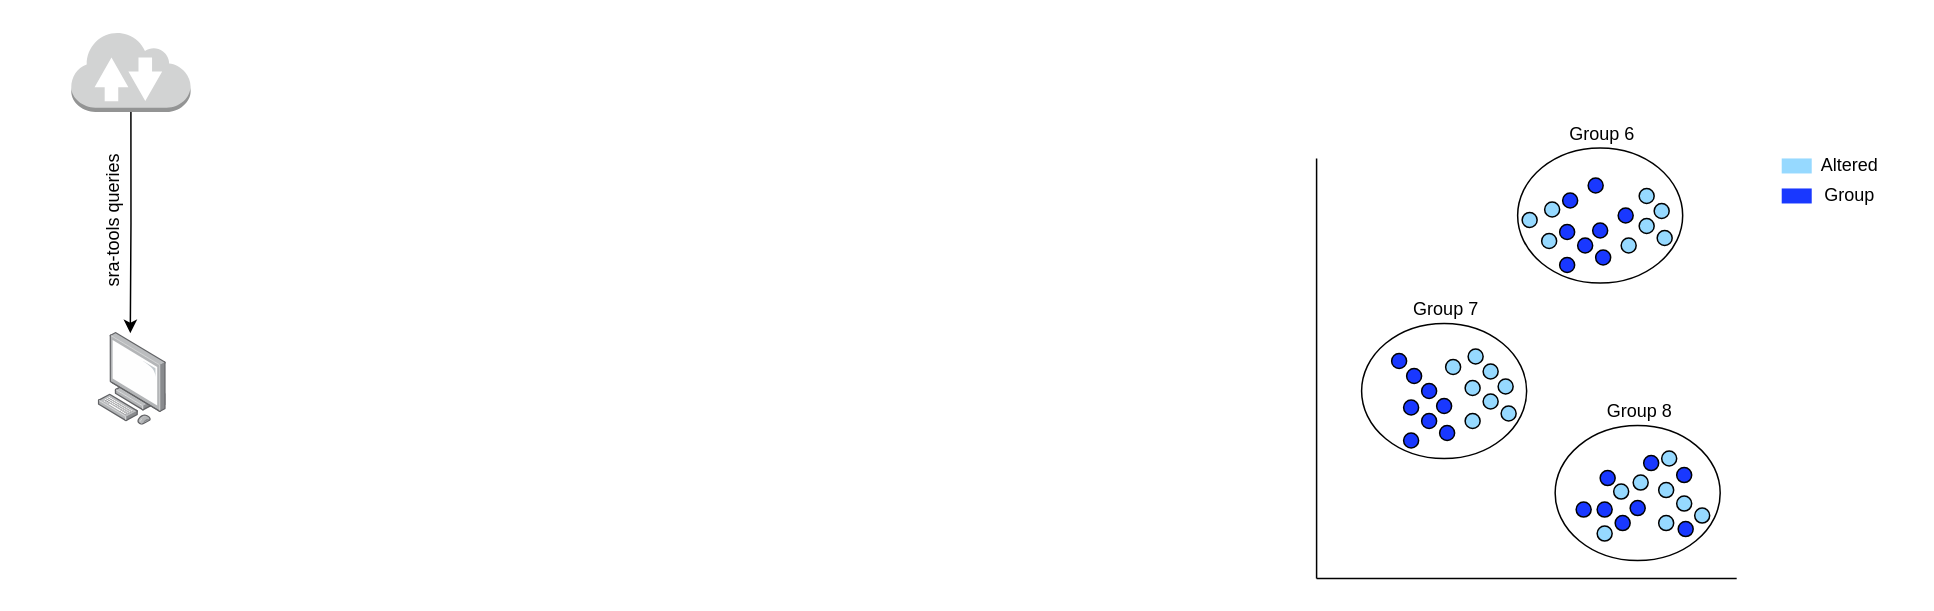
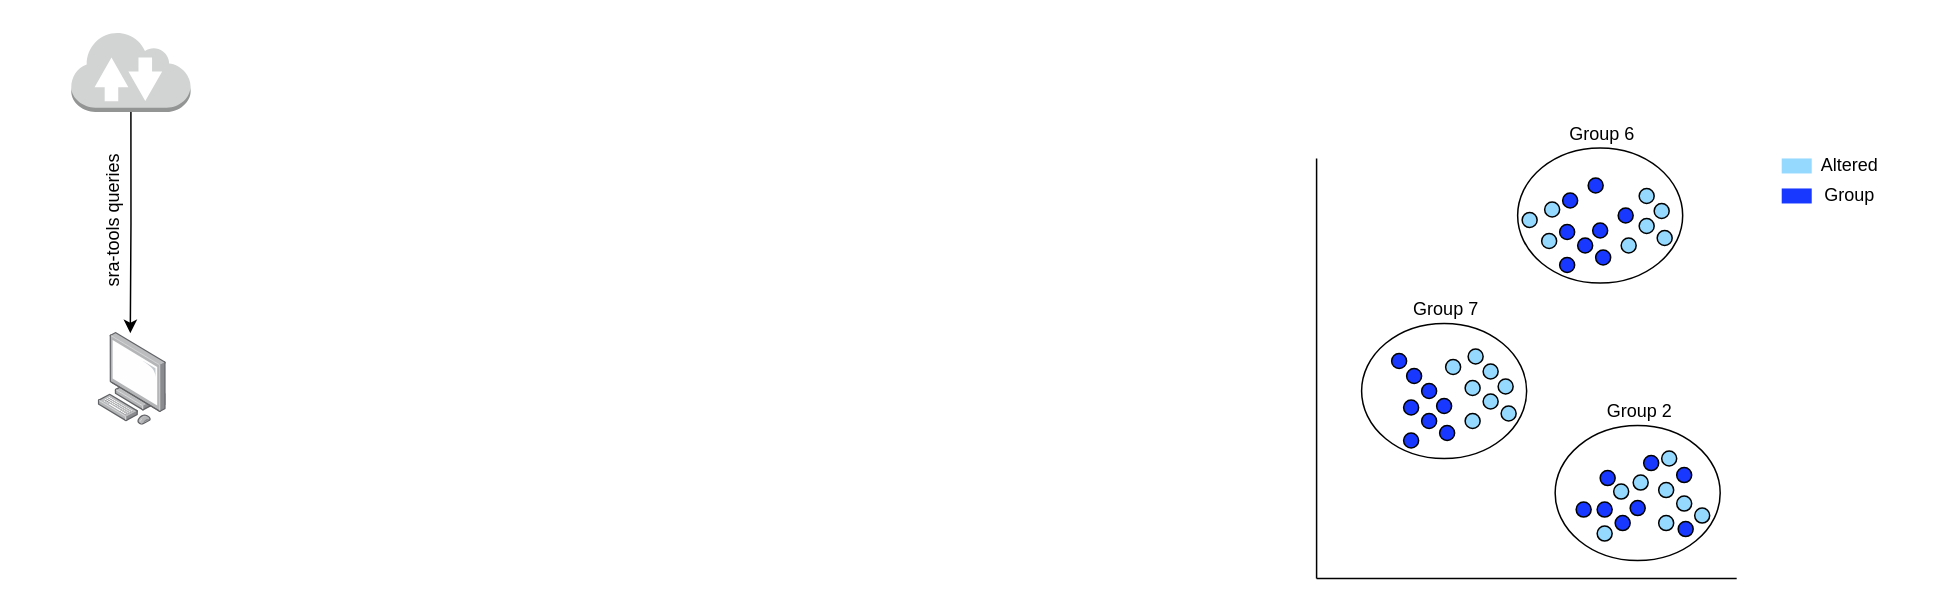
- <mxCell id="43" value="Group 8" style="text;html=1;align=center;verticalAlign=middle;resizable=0;points=[];autosize=1;strokeColor=none;fillColor=none;" parent="1" vertex="1"><mxGeometry x="1057" y="259" width="70" height="30" as="geometry" /></mxCell>
+ <mxCell id="43" value="Group 2" style="text;html=1;align=center;verticalAlign=middle;resizable=0;points=[];autosize=1;strokeColor=none;fillColor=none;" parent="1" vertex="1"><mxGeometry x="1057" y="259" width="70" height="30" as="geometry" /></mxCell>
